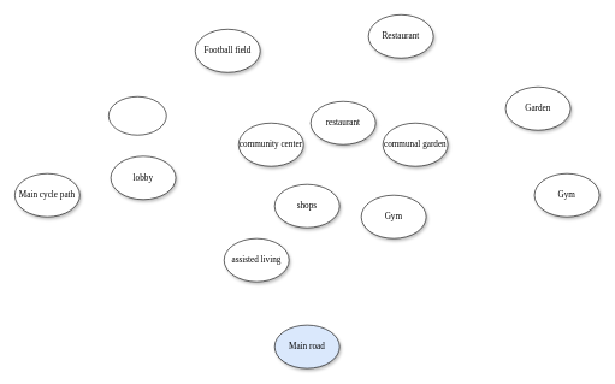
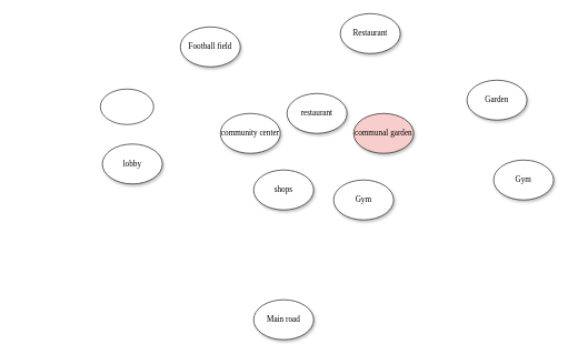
- <mxCell id="9" value="communal garden" style="ellipse;whiteSpace=wrap;html=1;rounded=0;shadow=1;comic=0;labelBackgroundColor=none;strokeWidth=1;fontFamily=Verdana;fontSize=12;align=center;" vertex="1" parent="1"><mxGeometry x="530" y="170" width="90" height="60" as="geometry" /></mxCell>
+ <mxCell id="9" value="communal garden" style="ellipse;whiteSpace=wrap;html=1;rounded=0;shadow=1;comic=0;labelBackgroundColor=none;strokeWidth=1;fontFamily=Verdana;fontSize=12;align=center;fillColor=#f8cecc;" vertex="1" parent="1"><mxGeometry x="530" y="170" width="90" height="60" as="geometry" /></mxCell>
- <mxCell id="6" value="Main cycle path" style="ellipse;whiteSpace=wrap;html=1;rounded=0;shadow=1;comic=0;labelBackgroundColor=none;strokeWidth=1;fontFamily=Verdana;fontSize=12;align=center;" vertex="1" parent="1"><mxGeometry x="20" y="240" width="90" height="60" as="geometry" /></mxCell>
- <mxCell id="14" value="assisted living" style="ellipse;whiteSpace=wrap;html=1;rounded=0;shadow=1;comic=0;labelBackgroundColor=none;strokeWidth=1;fontFamily=Verdana;fontSize=12;align=center;" vertex="1" parent="1"><mxGeometry x="310" y="330" width="90" height="60" as="geometry" /></mxCell>
- <mxCell id="5" value="Main road" style="ellipse;whiteSpace=wrap;html=1;rounded=0;shadow=1;comic=0;labelBackgroundColor=none;strokeWidth=1;fontFamily=Verdana;fontSize=12;align=center;fillColor=#dae8fc;" vertex="1" parent="1"><mxGeometry x="380" y="450" width="90" height="60" as="geometry" /></mxCell>
+ <mxCell id="5" value="Main road" style="ellipse;whiteSpace=wrap;html=1;rounded=0;shadow=1;comic=0;labelBackgroundColor=none;strokeWidth=1;fontFamily=Verdana;fontSize=12;align=center;" vertex="1" parent="1"><mxGeometry x="380" y="450" width="90" height="60" as="geometry" /></mxCell>
